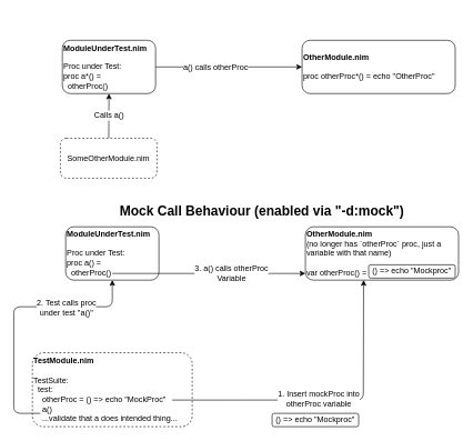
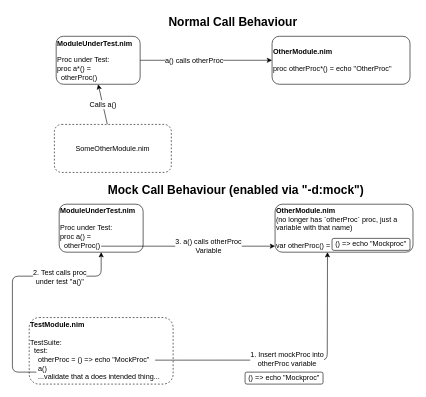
+ <mxCell id="12" value="&lt;b&gt;&lt;font style=&quot;font-size: 20px&quot;&gt;Normal Call Behaviour&lt;/font&gt;&lt;/b&gt;" style="text;html=1;strokeColor=none;fillColor=none;align=center;verticalAlign=middle;whiteSpace=wrap;rounded=0;" vertex="1" parent="1"><mxGeometry x="98" y="20" width="580" height="30" as="geometry" /></mxCell>
- <mxCell id="18" value="SomeOtherModule.nim" style="rounded=1;whiteSpace=wrap;html=1;fontSize=12;dashed=1;" vertex="1" parent="1"><mxGeometry x="90" y="207" width="145" height="60" as="geometry" /></mxCell>
+ <mxCell id="18" value="SomeOtherModule.nim" style="rounded=1;whiteSpace=wrap;html=1;fontSize=12;dashed=1;" vertex="1" parent="1"><mxGeometry x="90" y="207" width="195" height="80" as="geometry" /></mxCell>
